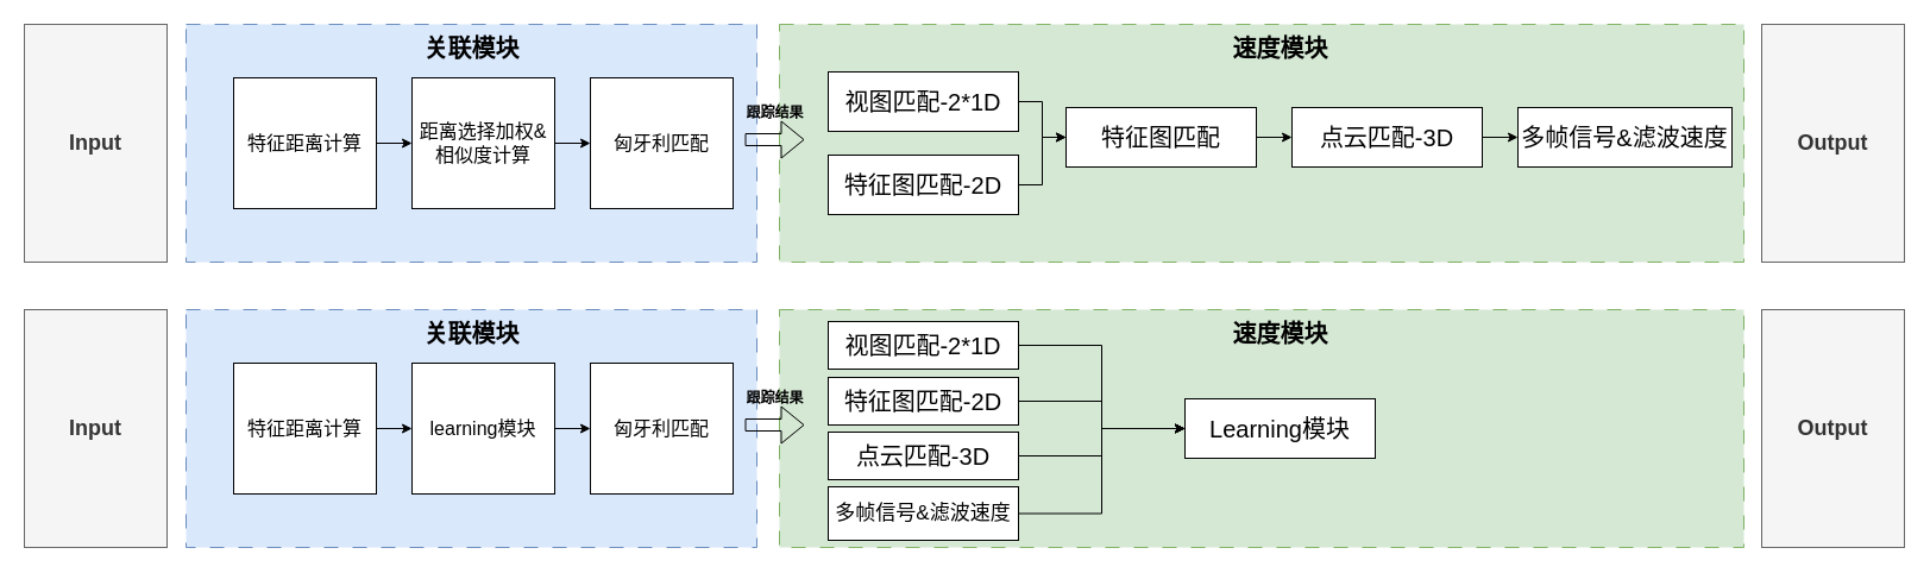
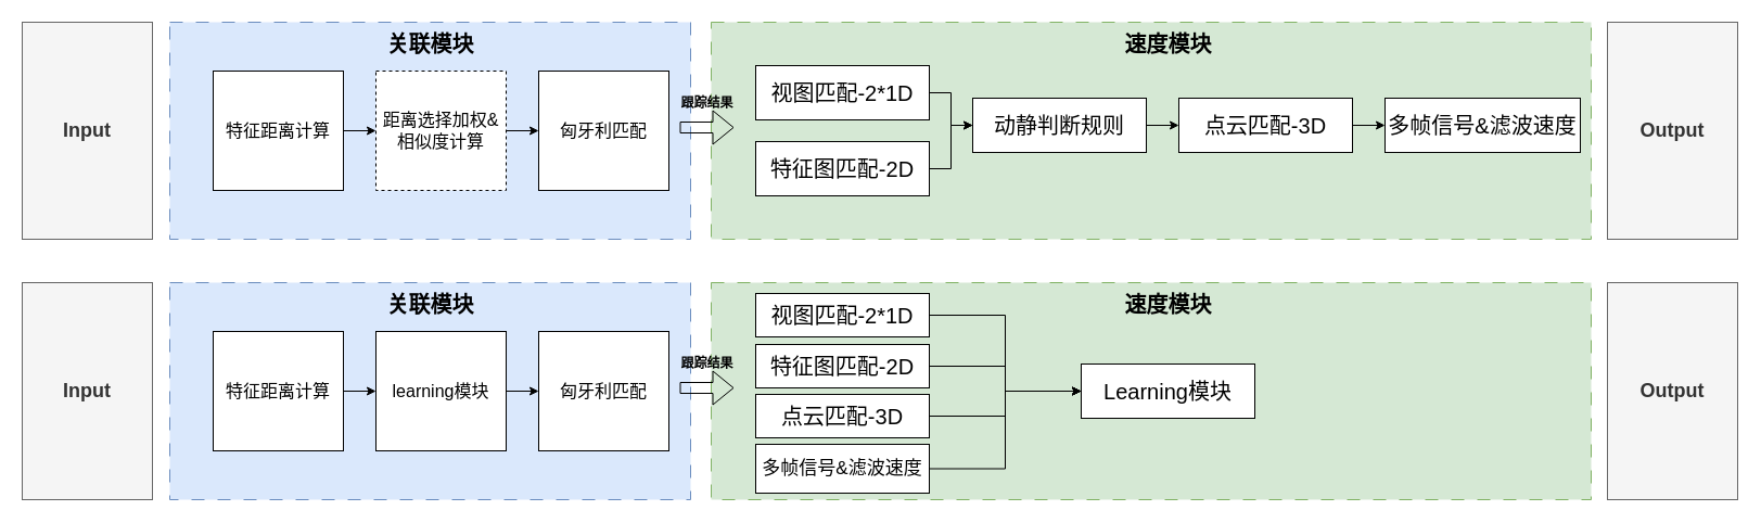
- <mxCell id="21" value="特征图匹配" style="rounded=0;whiteSpace=wrap;html=1;fontSize=20;" vertex="1" parent="1"><mxGeometry x="896" y="90" width="160" height="50" as="geometry" /></mxCell>
+ <mxCell id="21" value="动静判断规则" style="rounded=0;whiteSpace=wrap;html=1;fontSize=20;" vertex="1" parent="1"><mxGeometry x="896" y="90" width="160" height="50" as="geometry" /></mxCell>
- <mxCell id="7" value="距离选择加权&amp;amp;相似度计算" style="rounded=0;whiteSpace=wrap;html=1;fontSize=16;" vertex="1" parent="1"><mxGeometry x="346" y="65" width="120" height="110" as="geometry" /></mxCell>
+ <mxCell id="7" value="距离选择加权&amp;amp;相似度计算" style="rounded=0;whiteSpace=wrap;html=1;fontSize=16;dashed=1;" vertex="1" parent="1"><mxGeometry x="346" y="65" width="120" height="110" as="geometry" /></mxCell>
